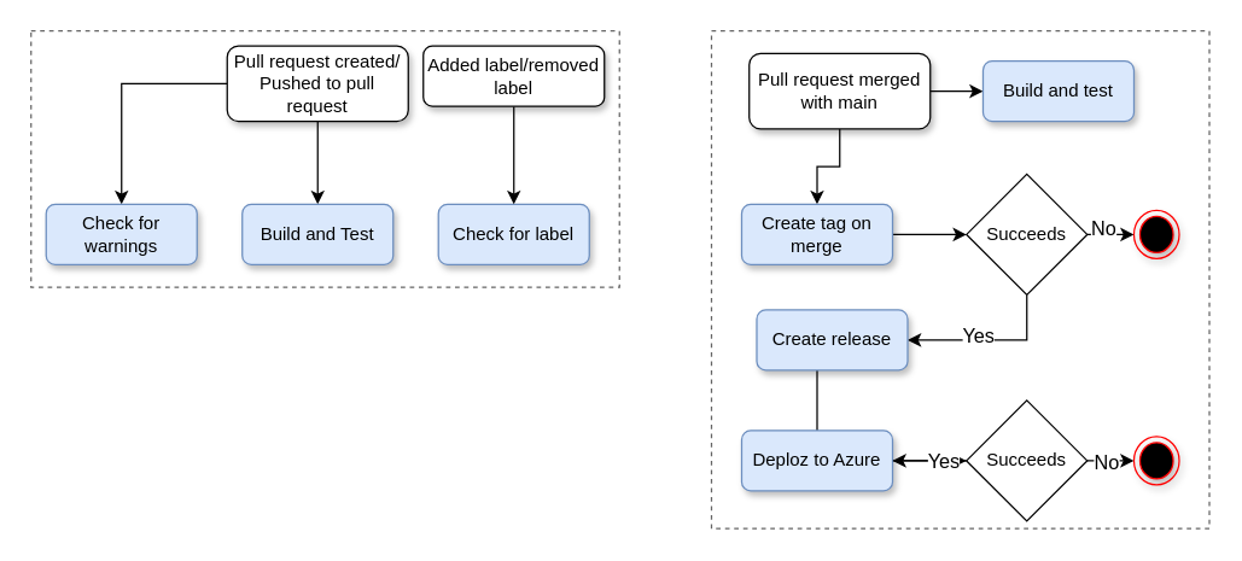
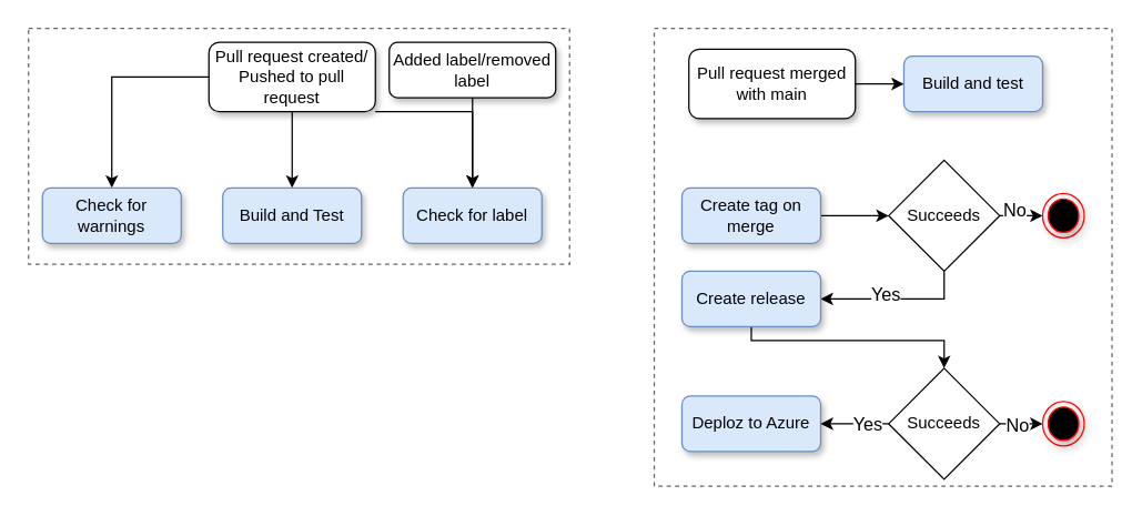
+ <mxCell id="6" style="edgeStyle=orthogonalEdgeStyle;rounded=0;orthogonalLoop=1;jettySize=auto;html=1;" parent="1" source="7" target="10" edge="1"><mxGeometry relative="1" as="geometry"><Array as="points"><mxPoint x="340" y="80" /></Array></mxGeometry></mxCell>
- <mxCell id="13" value="" style="edgeStyle=orthogonalEdgeStyle;rounded=0;orthogonalLoop=1;jettySize=auto;html=1;" parent="1" source="15" target="17" edge="1"><mxGeometry relative="1" as="geometry" /></mxCell>
- <mxCell id="25" value="Create release" style="rounded=1;whiteSpace=wrap;html=1;fillColor=#dae8fc;strokeColor=#6c8ebf;shadow=1;" parent="1" vertex="1"><mxGeometry x="501" y="205" width="100" height="40" as="geometry" /></mxCell>
+ <mxCell id="25" value="Create release" style="rounded=1;whiteSpace=wrap;html=1;fillColor=#dae8fc;strokeColor=#6c8ebf;shadow=1;" parent="1" vertex="1"><mxGeometry x="491" y="195" width="100" height="40" as="geometry" /></mxCell>
